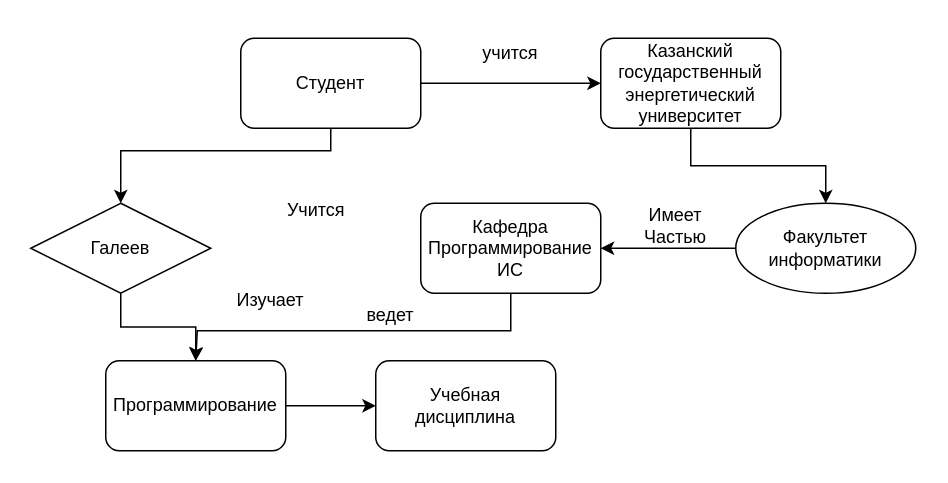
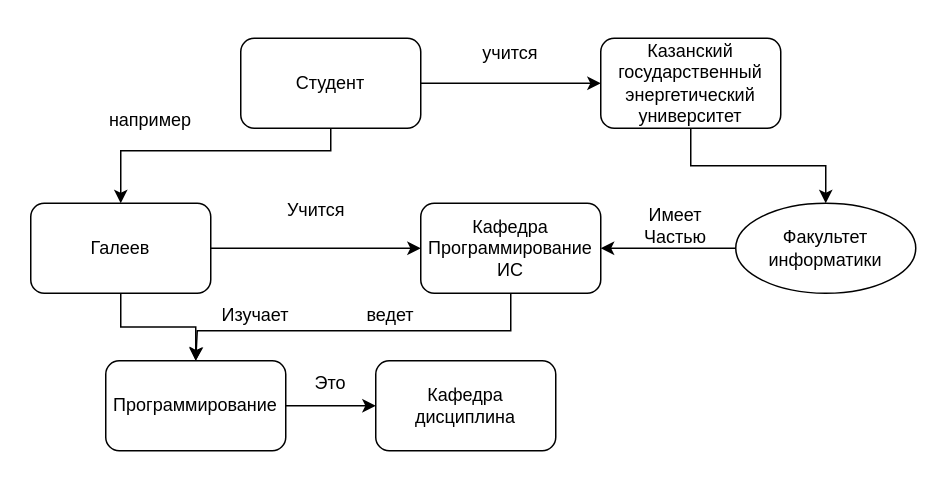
+ <mxCell id="11" value="например" style="text;html=1;strokeColor=none;fillColor=none;align=center;verticalAlign=middle;whiteSpace=wrap;rounded=0;" vertex="1" parent="1"><mxGeometry x="70" y="65" width="60" height="30" as="geometry" /></mxCell>
- <mxCell id="10" value="Галеев" style="rhombus;whiteSpace=wrap;html=1;" vertex="1" parent="1"><mxGeometry x="20" y="135" width="120" height="60" as="geometry" /></mxCell>
+ <mxCell id="10" value="Галеев" style="rounded=1;whiteSpace=wrap;html=1;" vertex="1" parent="1"><mxGeometry x="20" y="135" width="120" height="60" as="geometry" /></mxCell>
+ <mxCell id="8" style="edgeStyle=orthogonalEdgeStyle;rounded=0;orthogonalLoop=1;jettySize=auto;html=1;" edge="1" parent="1" source="10" target="13"><mxGeometry relative="1" as="geometry"><mxPoint x="200" y="165" as="targetPoint" /></mxGeometry></mxCell>
- <mxCell id="17" value="Изучает" style="text;html=1;strokeColor=none;fillColor=none;align=center;verticalAlign=middle;whiteSpace=wrap;rounded=0;" vertex="1" parent="1"><mxGeometry x="150" y="185" width="60" height="30" as="geometry" /></mxCell>
+ <mxCell id="17" value="Изучает" style="text;html=1;strokeColor=none;fillColor=none;align=center;verticalAlign=middle;whiteSpace=wrap;rounded=0;" vertex="1" parent="1"><mxGeometry x="140" y="195" width="60" height="30" as="geometry" /></mxCell>
+ <mxCell id="20" value="Это" style="text;html=1;strokeColor=none;fillColor=none;align=center;verticalAlign=middle;whiteSpace=wrap;rounded=0;" vertex="1" parent="1"><mxGeometry x="190" y="240" width="60" height="30" as="geometry" /></mxCell>
- <mxCell id="18" value="Учебная&lt;br&gt;дисциплина" style="rounded=1;whiteSpace=wrap;html=1;" vertex="1" parent="1"><mxGeometry x="250" y="240" width="120" height="60" as="geometry" /></mxCell>
+ <mxCell id="18" value="Кафедра&lt;br&gt;дисциплина" style="rounded=1;whiteSpace=wrap;html=1;" vertex="1" parent="1"><mxGeometry x="250" y="240" width="120" height="60" as="geometry" /></mxCell>
